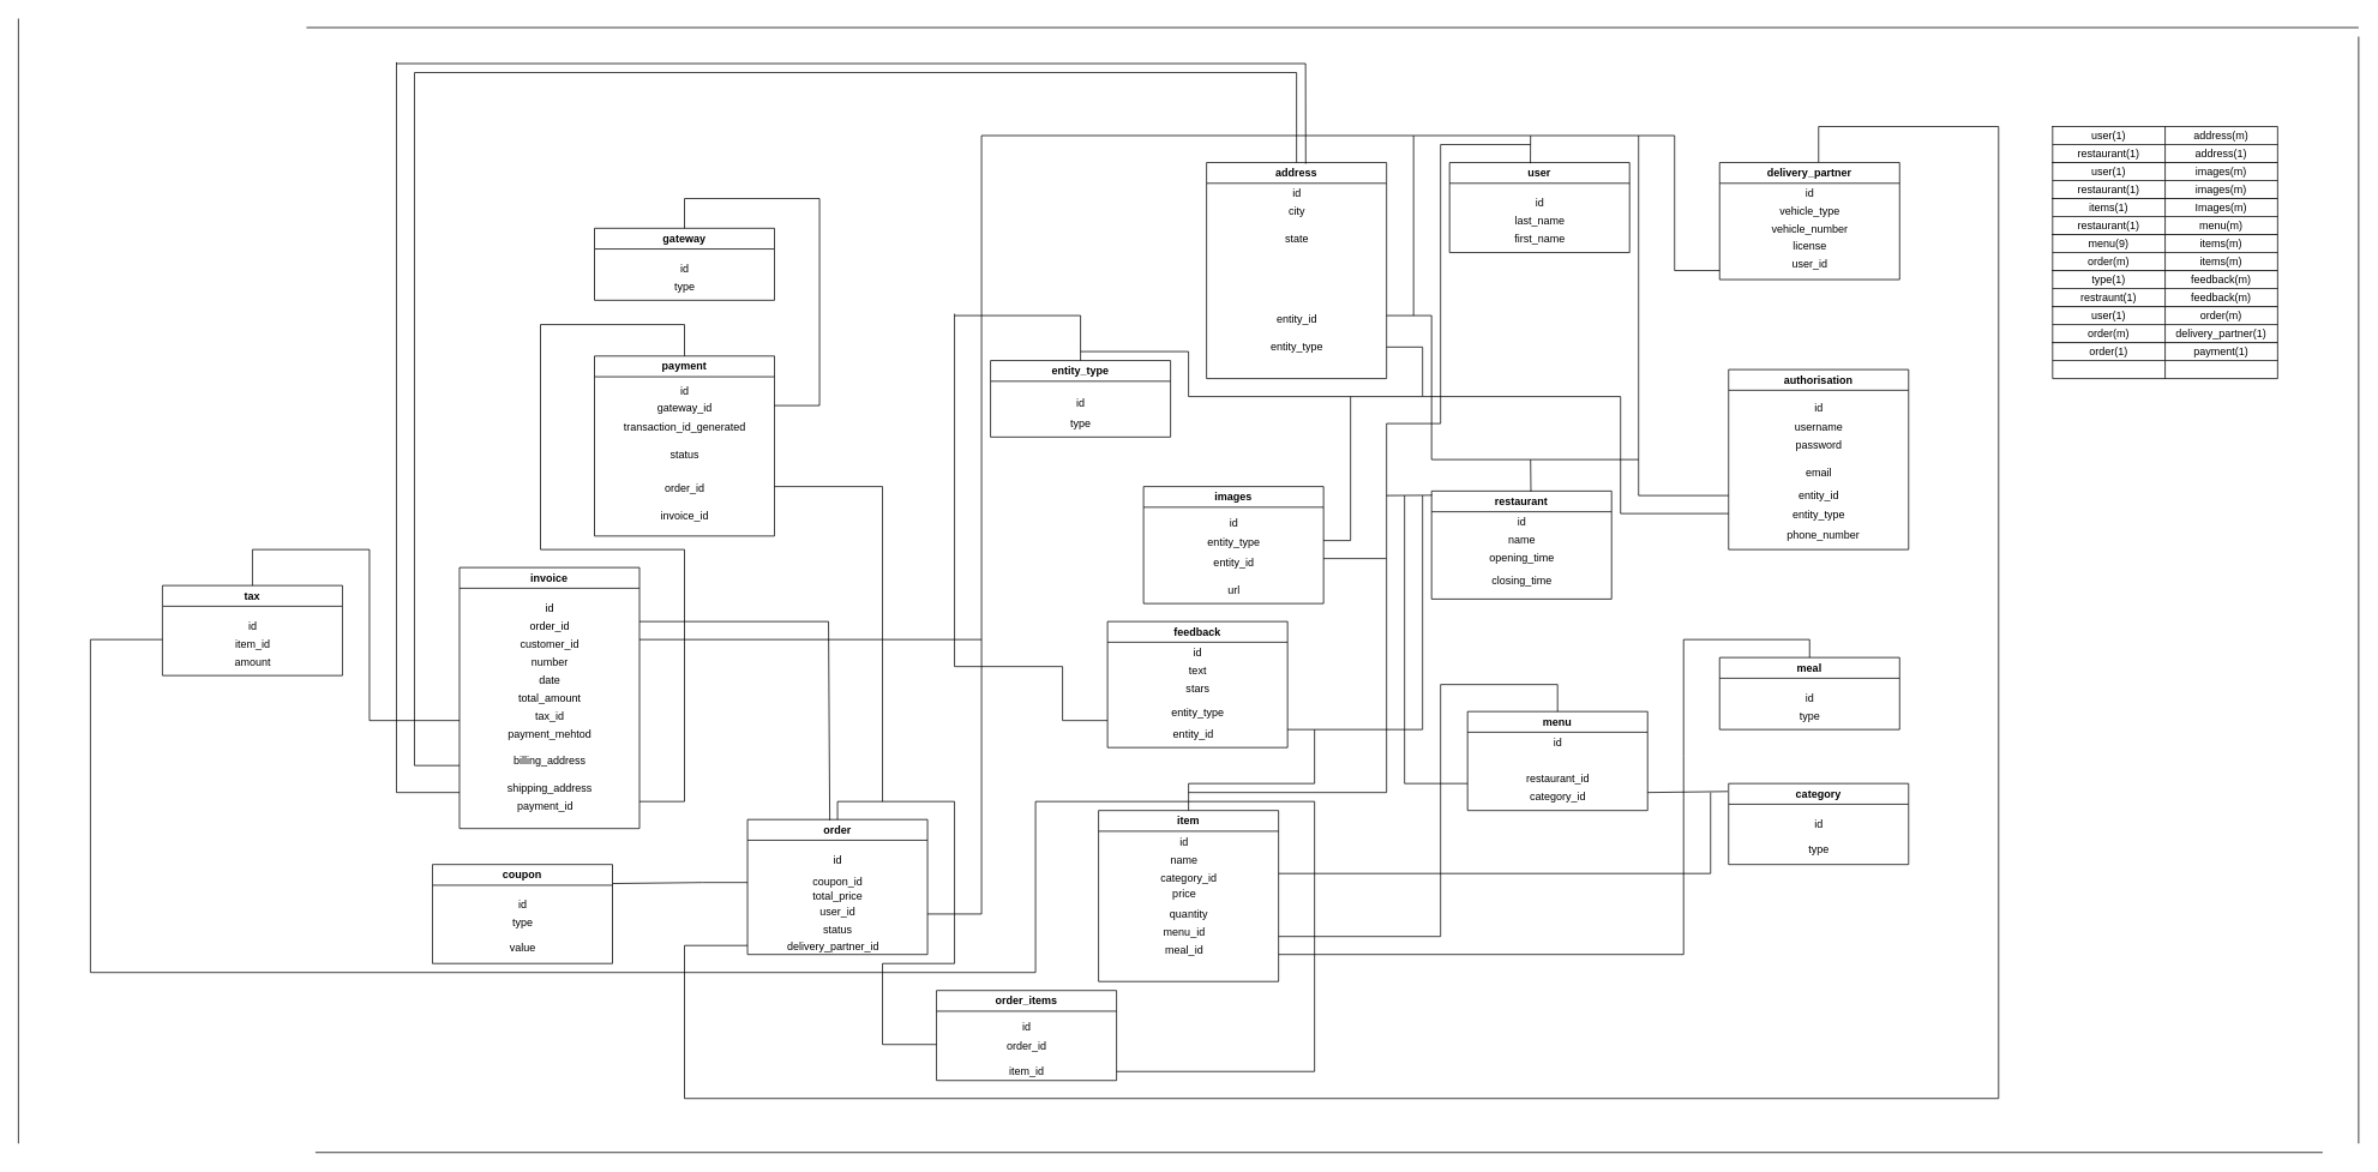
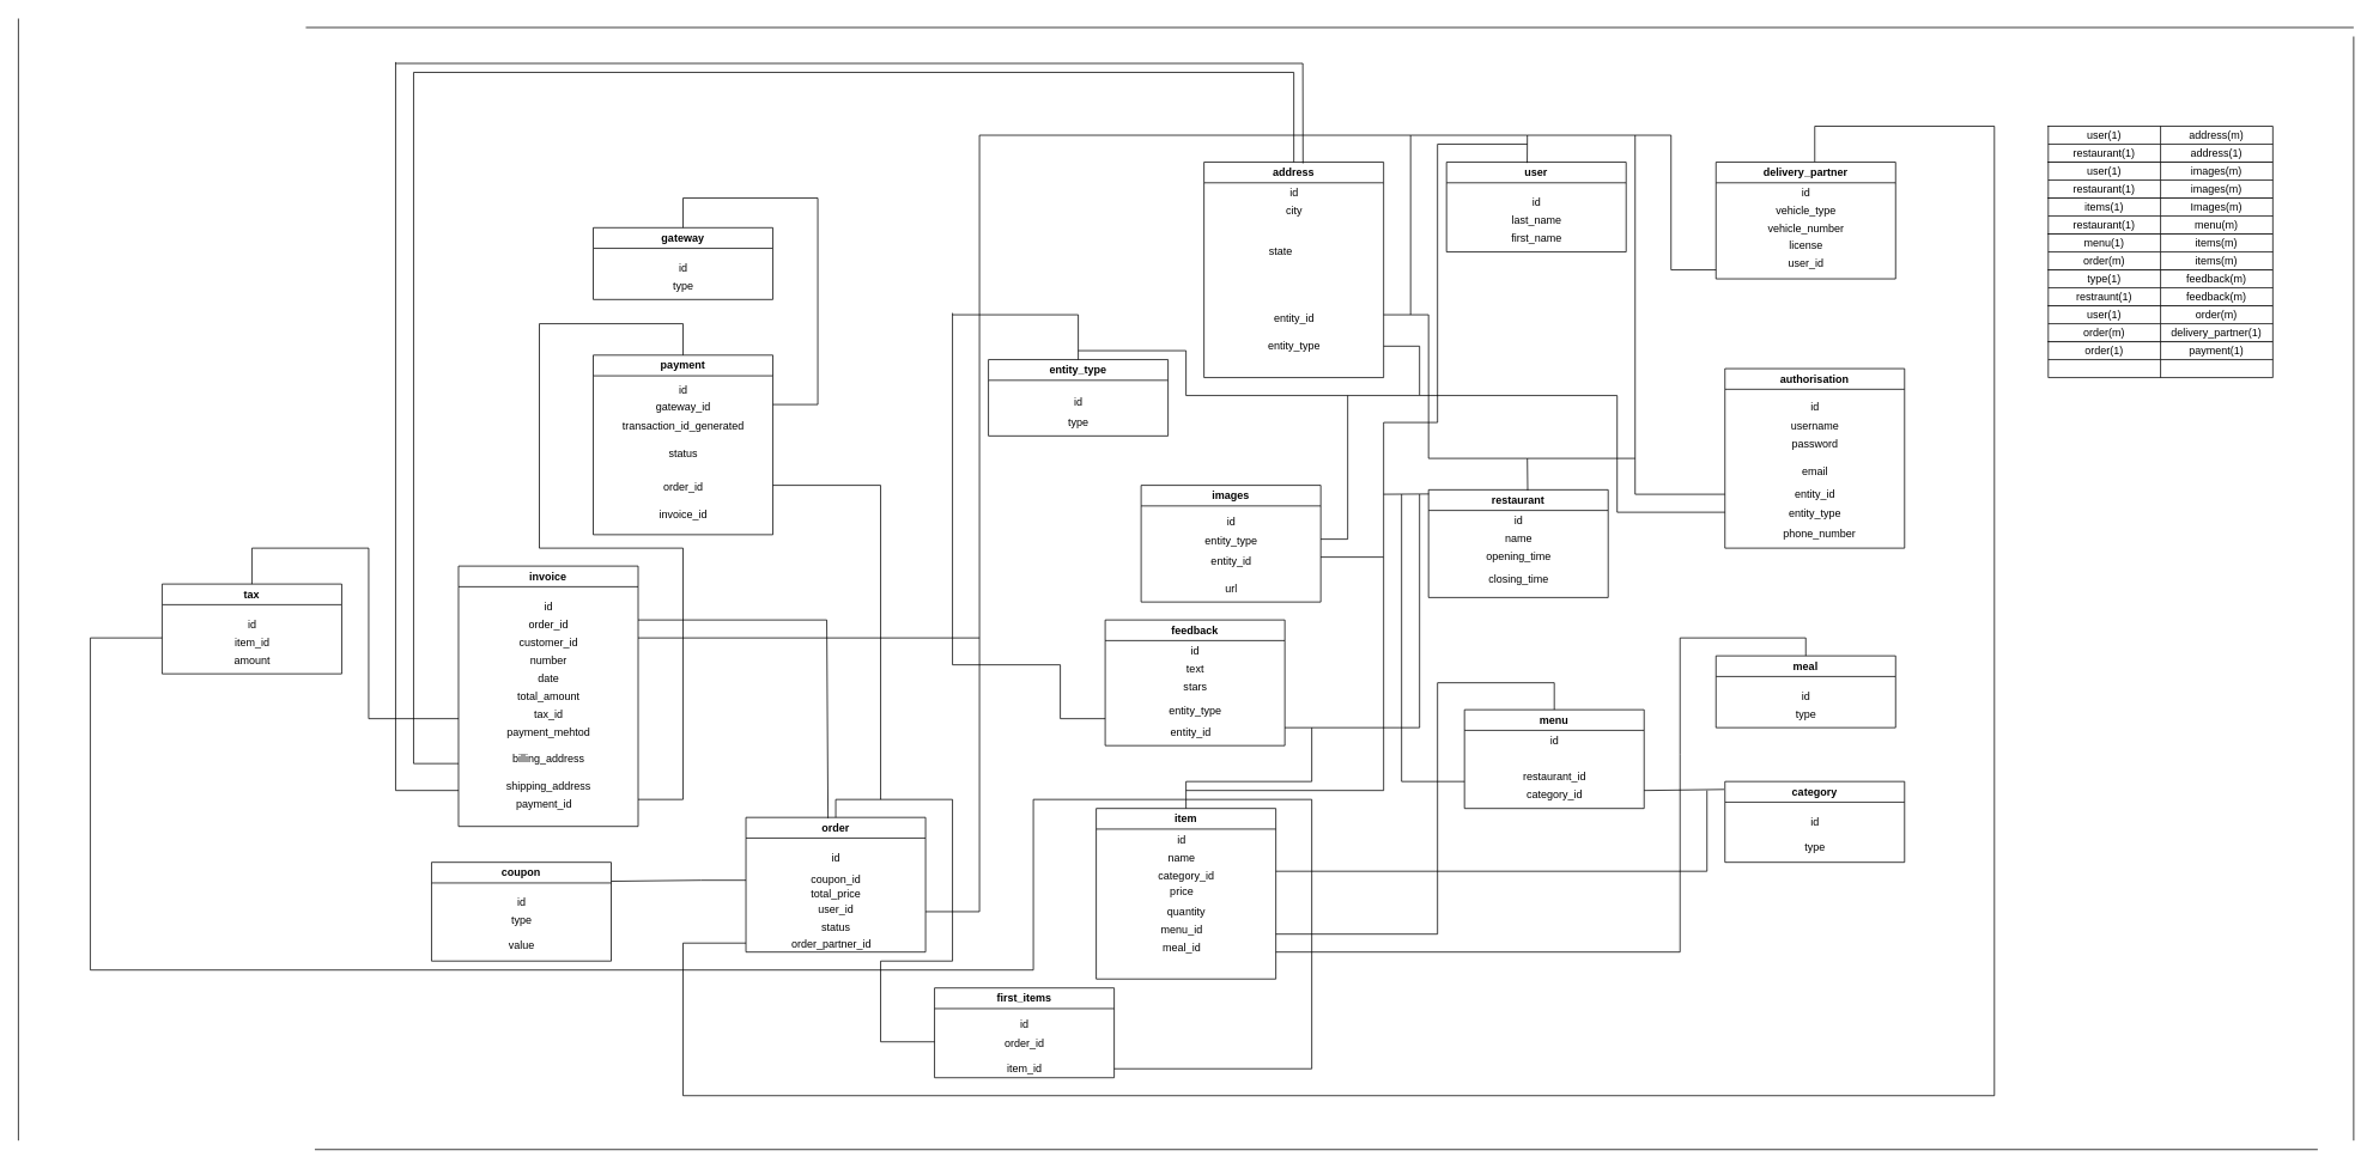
- <mxCell id="13" value="state" style="text;html=1;align=center;verticalAlign=middle;resizable=0;points=[];autosize=1;strokeColor=none;fillColor=none;" parent="11" vertex="1"><mxGeometry x="75" y="70" width="50" height="30" as="geometry" /></mxCell>
+ <mxCell id="13" value="state" style="text;html=1;align=center;verticalAlign=middle;resizable=0;points=[];autosize=1;strokeColor=none;fillColor=none;" parent="11" vertex="1"><mxGeometry x="60" y="85" width="50" height="30" as="geometry" /></mxCell>
- <mxCell id="227" value="menu(9)" style="shape=partialRectangle;html=1;whiteSpace=wrap;connectable=0;strokeColor=inherit;overflow=hidden;fillColor=none;top=0;left=0;bottom=0;right=0;pointerEvents=1;" parent="226" vertex="1"><mxGeometry width="125" height="20" as="geometry"><mxRectangle width="125" height="20" as="alternateBounds" /></mxGeometry></mxCell>
+ <mxCell id="227" value="menu(1)" style="shape=partialRectangle;html=1;whiteSpace=wrap;connectable=0;strokeColor=inherit;overflow=hidden;fillColor=none;top=0;left=0;bottom=0;right=0;pointerEvents=1;" parent="226" vertex="1"><mxGeometry width="125" height="20" as="geometry"><mxRectangle width="125" height="20" as="alternateBounds" /></mxGeometry></mxCell>
- <mxCell id="117" value="delivery_partner_id" style="text;html=1;align=center;verticalAlign=middle;resizable=0;points=[];autosize=1;strokeColor=none;fillColor=none;" parent="111" vertex="1"><mxGeometry x="30" y="126" width="130" height="30" as="geometry" /></mxCell>
+ <mxCell id="117" value="order_partner_id" style="text;html=1;align=center;verticalAlign=middle;resizable=0;points=[];autosize=1;strokeColor=none;fillColor=none;" parent="111" vertex="1"><mxGeometry x="30" y="126" width="130" height="30" as="geometry" /></mxCell>
- <mxCell id="127" value="order_items" style="swimlane;whiteSpace=wrap;html=1;" parent="1" vertex="1"><mxGeometry x="1040" y="1100" width="200" height="100" as="geometry" /></mxCell>
+ <mxCell id="127" value="first_items" style="swimlane;whiteSpace=wrap;html=1;" parent="1" vertex="1"><mxGeometry x="1040" y="1100" width="200" height="100" as="geometry" /></mxCell>
